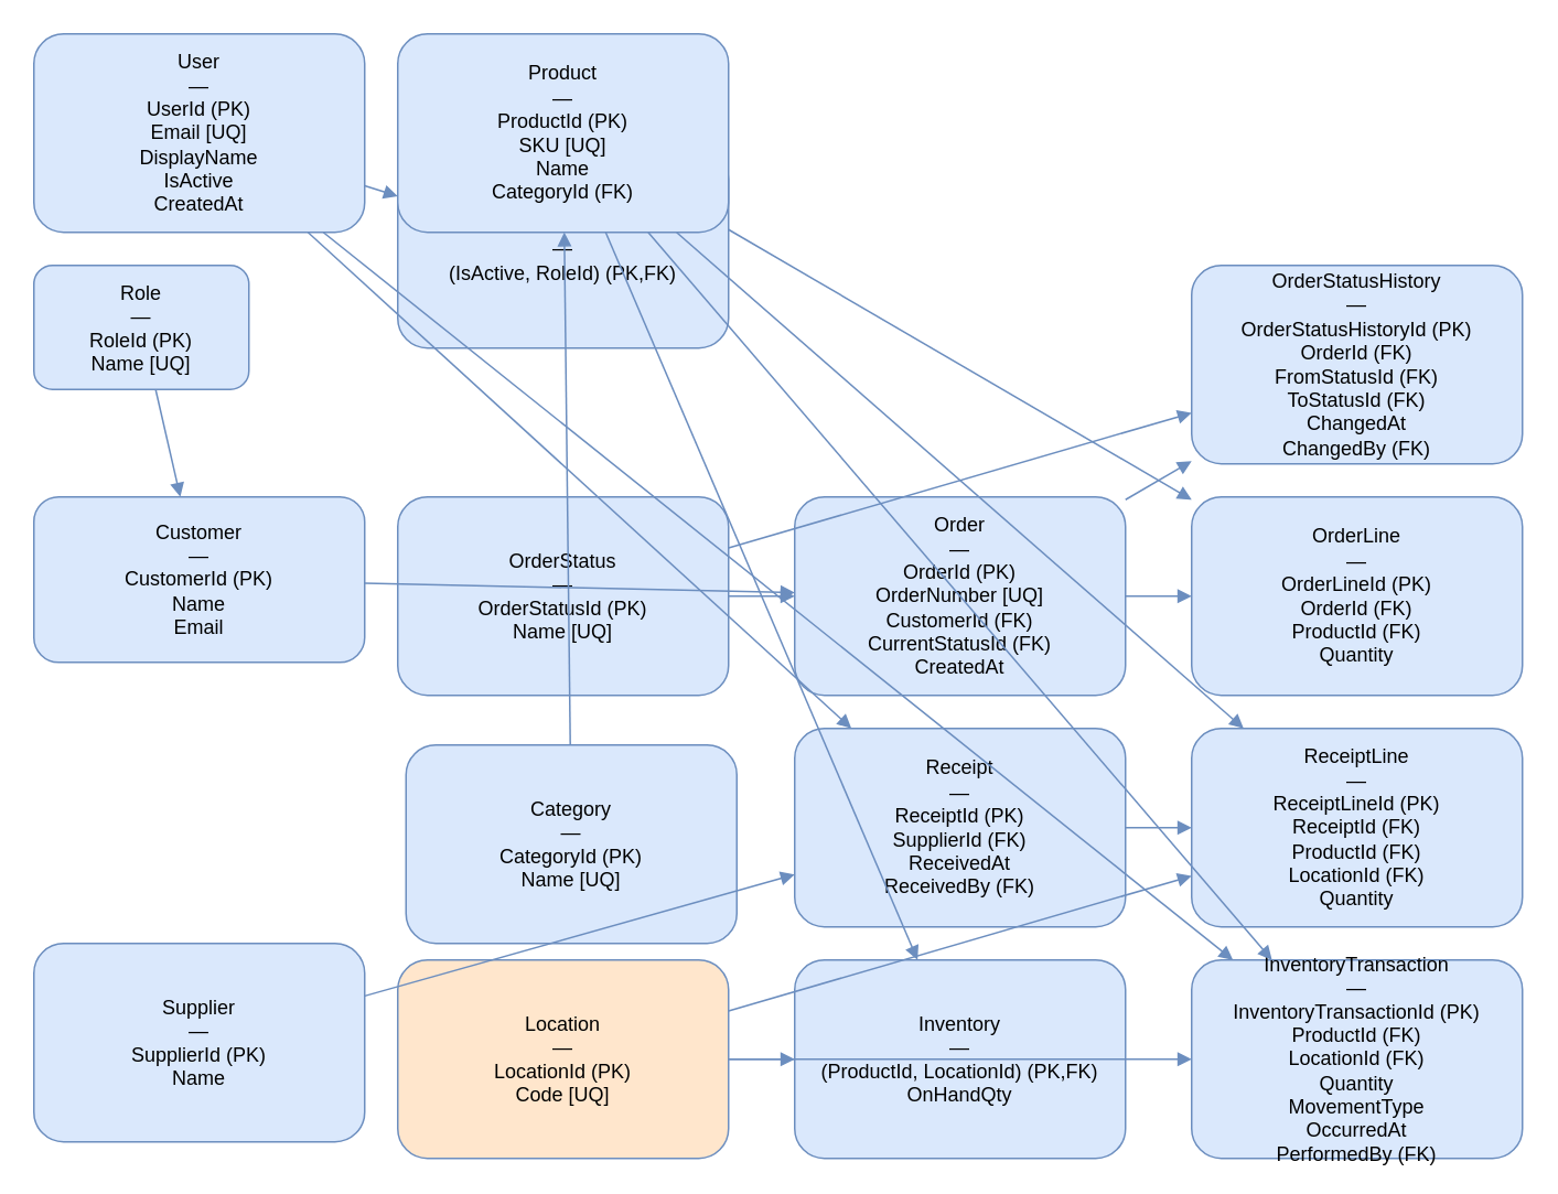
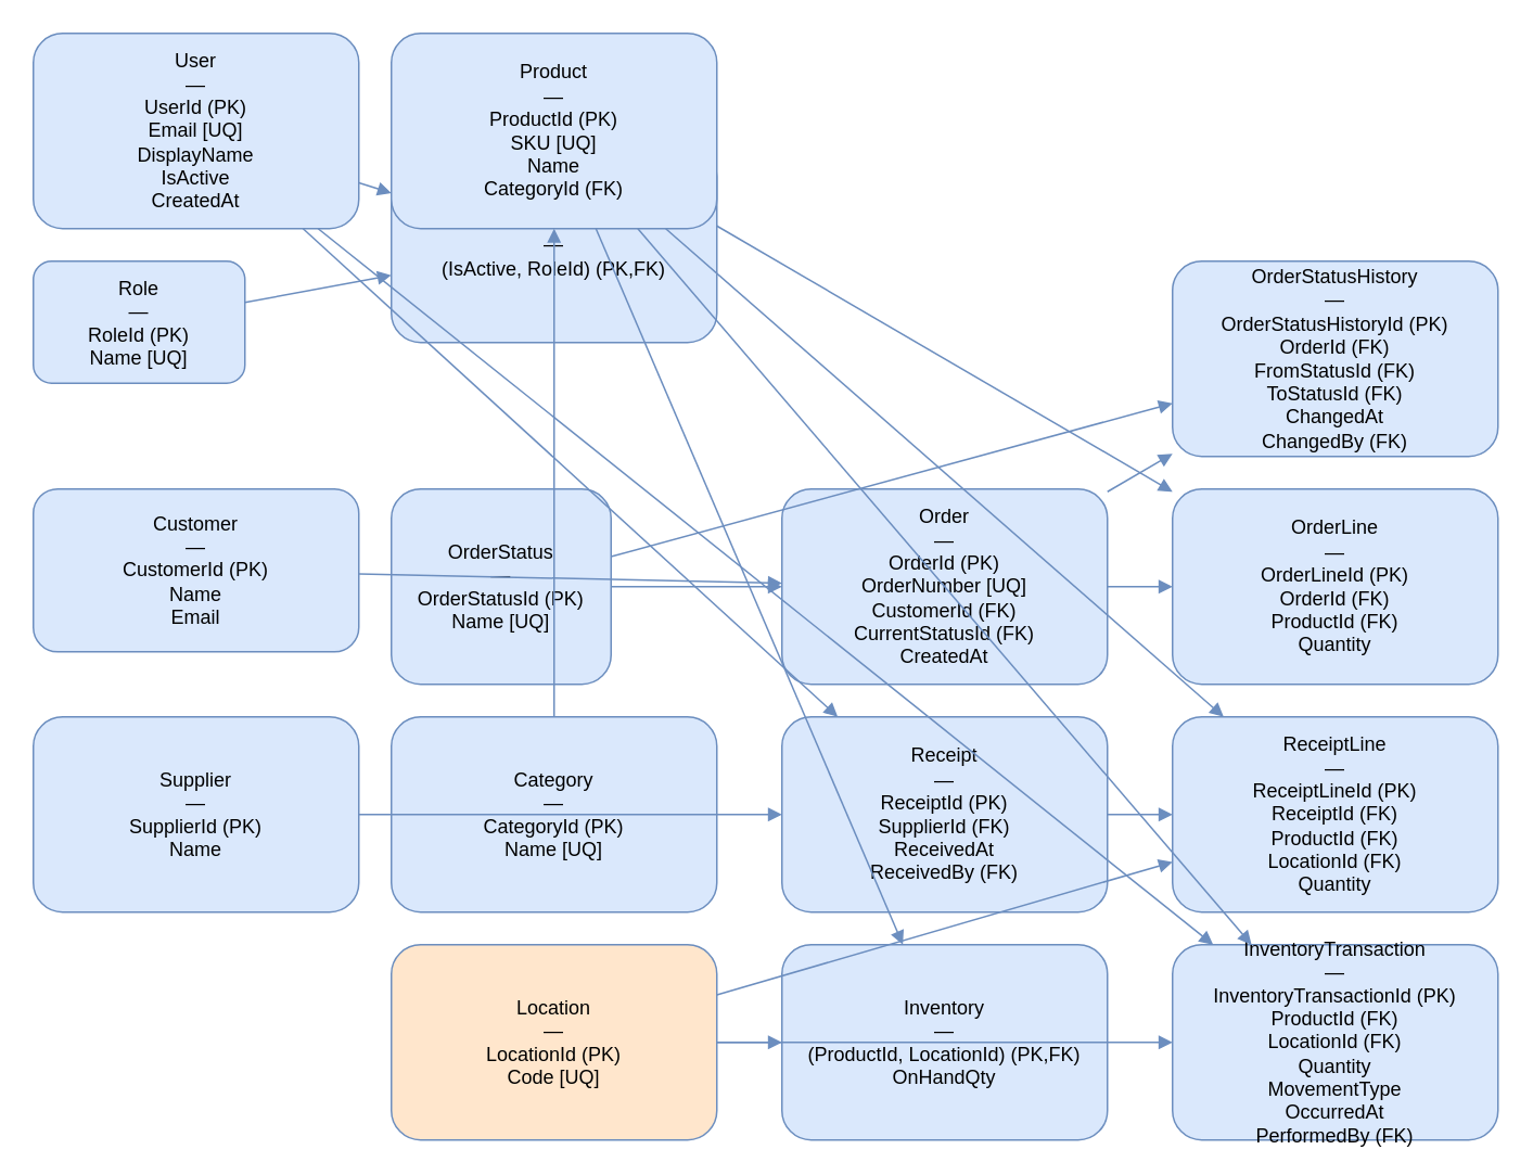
- <mxCell id="19" style="endArrow=block;endFill=1;strokeColor=#6c8ebf;" edge="1" parent="1" source="3" target="5"><mxGeometry relative="1" as="geometry" /></mxCell>
+ <mxCell id="19" style="endArrow=block;endFill=1;strokeColor=#6c8ebf;" edge="1" parent="1" source="3" target="4"><mxGeometry relative="1" as="geometry" /></mxCell>
- <mxCell id="7" value="OrderStatus&lt;br/&gt;—&lt;br/&gt;OrderStatusId (PK)&lt;br/&gt;Name [UQ]" style="rounded=1;whiteSpace=wrap;html=1;fillColor=#dae8fc;strokeColor=#6c8ebf;" vertex="1" parent="1"><mxGeometry x="240" y="300" width="200" height="120" as="geometry" /></mxCell>
+ <mxCell id="7" value="OrderStatus&lt;br/&gt;—&lt;br/&gt;OrderStatusId (PK)&lt;br/&gt;Name [UQ]" style="rounded=1;whiteSpace=wrap;html=1;fillColor=#dae8fc;strokeColor=#6c8ebf;" vertex="1" parent="1"><mxGeometry x="240" y="300" width="135" height="120" as="geometry" /></mxCell>
- <mxCell id="9" value="Category&lt;br/&gt;—&lt;br/&gt;CategoryId (PK)&lt;br/&gt;Name [UQ]" style="rounded=1;whiteSpace=wrap;html=1;fillColor=#dae8fc;strokeColor=#6c8ebf;" vertex="1" parent="1"><mxGeometry x="245" y="450" width="200" height="120" as="geometry" /></mxCell>
+ <mxCell id="9" value="Category&lt;br/&gt;—&lt;br/&gt;CategoryId (PK)&lt;br/&gt;Name [UQ]" style="rounded=1;whiteSpace=wrap;html=1;fillColor=#dae8fc;strokeColor=#6c8ebf;" vertex="1" parent="1"><mxGeometry x="240" y="440" width="200" height="120" as="geometry" /></mxCell>
- <mxCell id="6" value="Supplier&lt;br/&gt;—&lt;br/&gt;SupplierId (PK)&lt;br/&gt;Name" style="rounded=1;whiteSpace=wrap;html=1;fillColor=#dae8fc;strokeColor=#6c8ebf;" vertex="1" parent="1"><mxGeometry x="20" y="570" width="200" height="120" as="geometry" /></mxCell>
+ <mxCell id="6" value="Supplier&lt;br/&gt;—&lt;br/&gt;SupplierId (PK)&lt;br/&gt;Name" style="rounded=1;whiteSpace=wrap;html=1;fillColor=#dae8fc;strokeColor=#6c8ebf;" vertex="1" parent="1"><mxGeometry x="20" y="440" width="200" height="120" as="geometry" /></mxCell>
